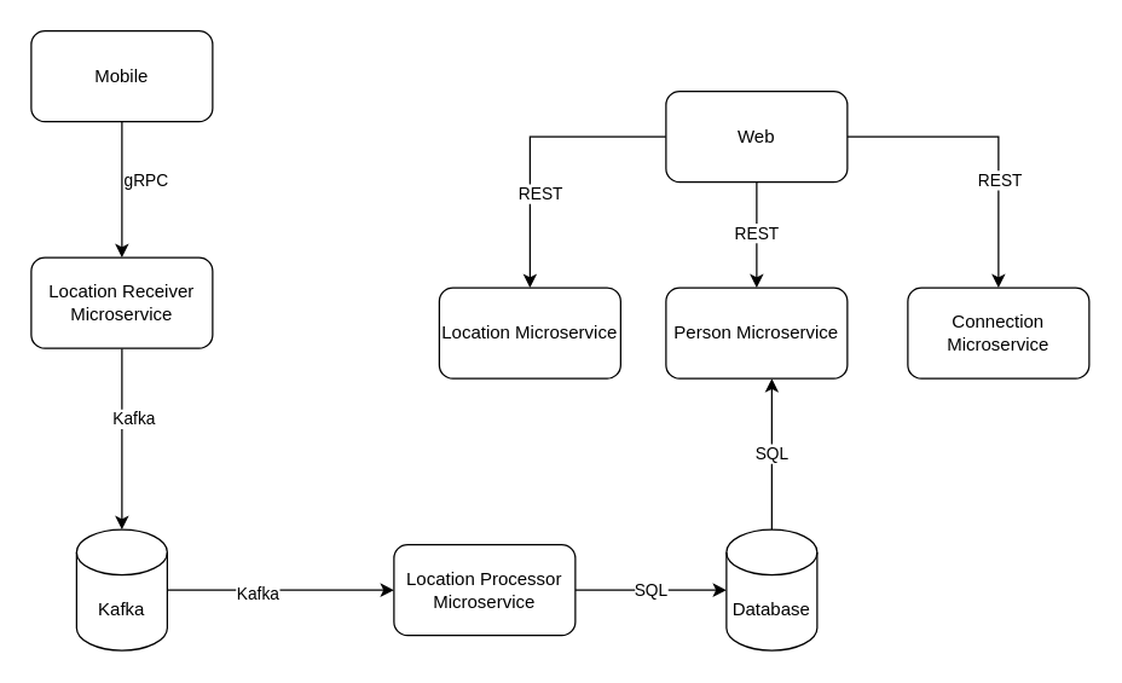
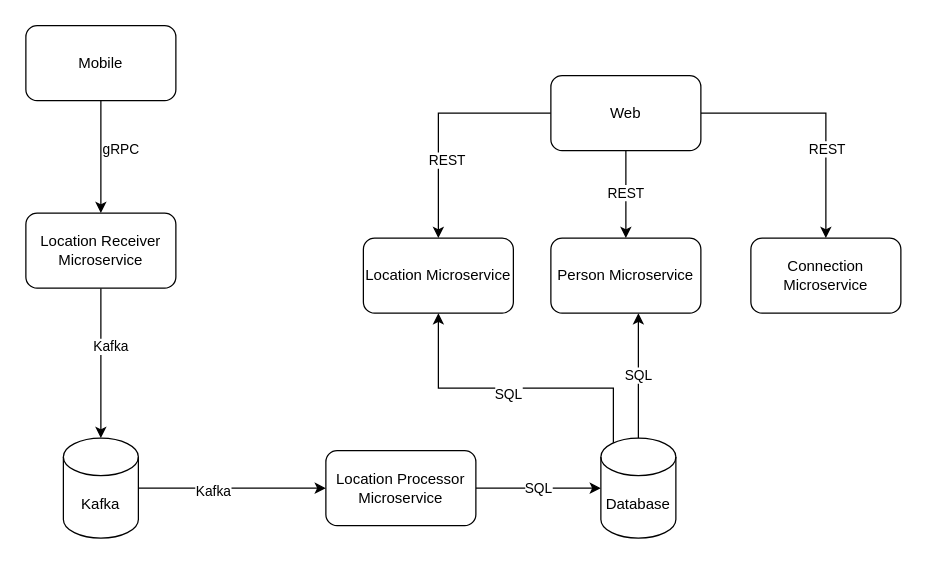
+ <mxCell id="22" style="edgeStyle=orthogonalEdgeStyle;rounded=0;orthogonalLoop=1;jettySize=auto;html=1;entryX=0.5;entryY=1;entryDx=0;entryDy=0;exitX=0.145;exitY=0;exitDx=0;exitDy=4.35;exitPerimeter=0;" edge="1" parent="1" source="24" target="4"><mxGeometry relative="1" as="geometry"><Array as="points"><mxPoint x="490" y="354" /><mxPoint x="490" y="310" /><mxPoint x="350" y="310" /></Array></mxGeometry></mxCell>
+ <mxCell id="23" value="SQL" style="edgeLabel;html=1;align=center;verticalAlign=middle;resizable=0;points=[];" vertex="1" connectable="0" parent="22"><mxGeometry x="0.056" y="4" relative="1" as="geometry"><mxPoint as="offset" /></mxGeometry></mxCell>
